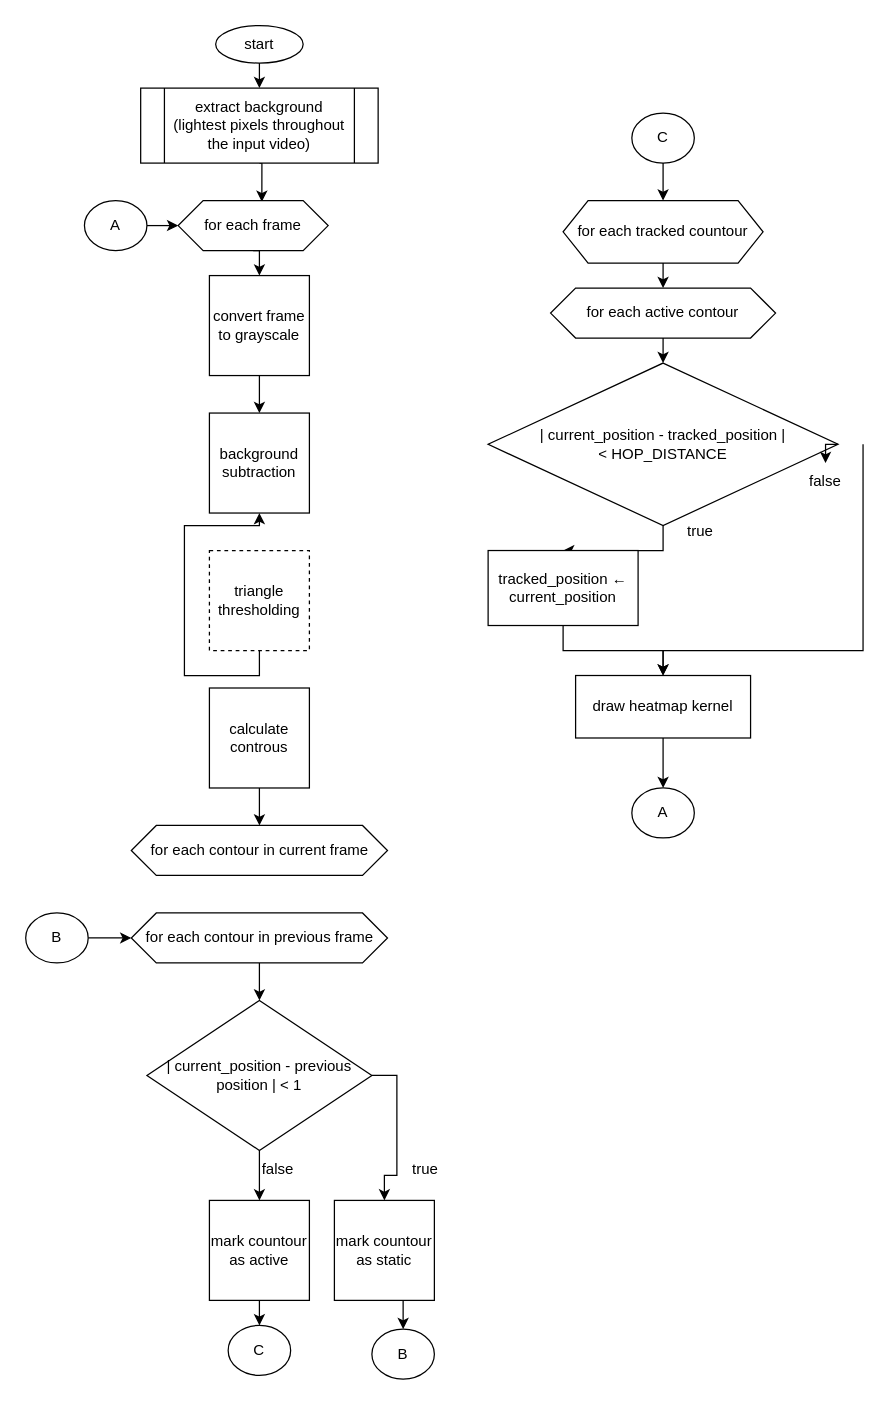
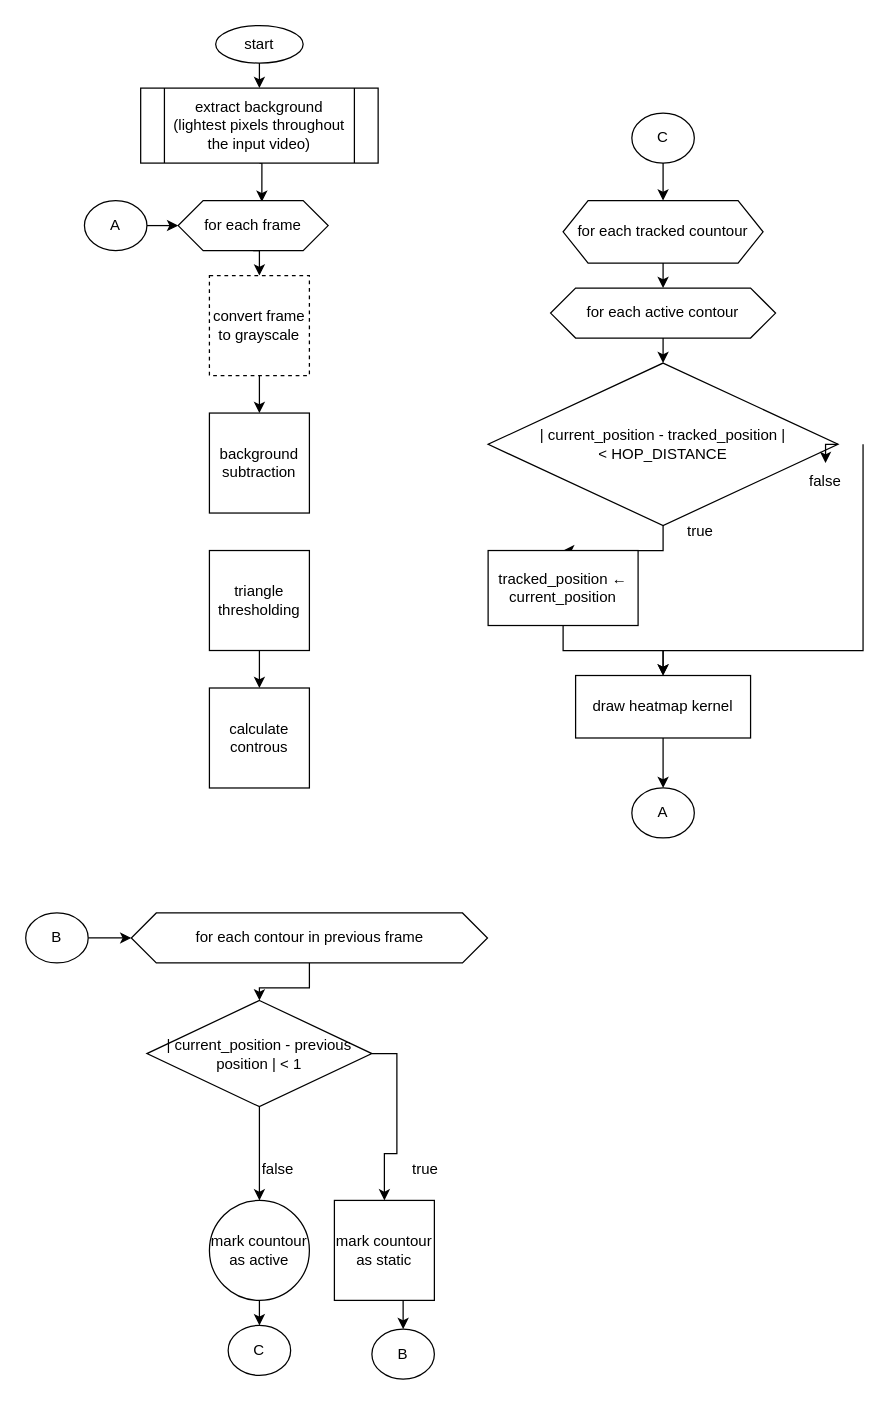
- <mxCell id="8" value="&lt;div&gt;convert frame to grayscale&lt;/div&gt;" style="whiteSpace=wrap;html=1;aspect=fixed;" vertex="1" parent="1"><mxGeometry x="167" y="220" width="80" height="80" as="geometry" /></mxCell>
+ <mxCell id="8" value="&lt;div&gt;convert frame to grayscale&lt;/div&gt;" style="whiteSpace=wrap;html=1;aspect=fixed;dashed=1;" vertex="1" parent="1"><mxGeometry x="167" y="220" width="80" height="80" as="geometry" /></mxCell>
- <mxCell id="10" style="edgeStyle=orthogonalEdgeStyle;rounded=0;orthogonalLoop=1;jettySize=auto;html=1;exitX=0.5;exitY=1;exitDx=0;exitDy=0;" edge="1" parent="1" source="11" target="9"><mxGeometry relative="1" as="geometry" /></mxCell>
+ <mxCell id="10" style="edgeStyle=orthogonalEdgeStyle;rounded=0;orthogonalLoop=1;jettySize=auto;html=1;exitX=0.5;exitY=1;exitDx=0;exitDy=0;entryX=0.5;entryY=0;entryDx=0;entryDy=0;" edge="1" parent="1" source="11" target="13"><mxGeometry relative="1" as="geometry" /></mxCell>
- <mxCell id="11" value="triangle thresholding" style="whiteSpace=wrap;html=1;aspect=fixed;dashed=1;" vertex="1" parent="1"><mxGeometry x="167" y="440" width="80" height="80" as="geometry" /></mxCell>
+ <mxCell id="11" value="triangle thresholding" style="whiteSpace=wrap;html=1;aspect=fixed;" vertex="1" parent="1"><mxGeometry x="167" y="440" width="80" height="80" as="geometry" /></mxCell>
- <mxCell id="12" style="edgeStyle=orthogonalEdgeStyle;rounded=0;orthogonalLoop=1;jettySize=auto;html=1;exitX=0.5;exitY=1;exitDx=0;exitDy=0;entryX=0.5;entryY=0;entryDx=0;entryDy=0;" edge="1" parent="1" source="13" target="14"><mxGeometry relative="1" as="geometry" /></mxCell>
- <mxCell id="14" value="for each contour in current frame" style="shape=hexagon;perimeter=hexagonPerimeter2;whiteSpace=wrap;html=1;fixedSize=1;" vertex="1" parent="1"><mxGeometry x="104.5" y="660" width="205" height="40" as="geometry" /></mxCell>
- <mxCell id="25" value="for each contour in previous frame" style="shape=hexagon;perimeter=hexagonPerimeter2;whiteSpace=wrap;html=1;fixedSize=1;" vertex="1" parent="1"><mxGeometry x="104.5" y="730" width="205" height="40" as="geometry" /></mxCell>
+ <mxCell id="25" value="for each contour in previous frame" style="shape=hexagon;perimeter=hexagonPerimeter2;whiteSpace=wrap;html=1;fixedSize=1;" vertex="1" parent="1"><mxGeometry x="104.5" y="730" width="285" height="40" as="geometry" /></mxCell>
- <mxCell id="16" value="| current_position - previous position | &amp;lt; 1" style="rhombus;whiteSpace=wrap;html=1;" vertex="1" parent="1"><mxGeometry x="117" y="800" width="180" height="120" as="geometry" /></mxCell>
+ <mxCell id="16" value="| current_position - previous position | &amp;lt; 1" style="rhombus;whiteSpace=wrap;html=1;" vertex="1" parent="1"><mxGeometry x="117" y="800" width="180" height="85" as="geometry" /></mxCell>
- <mxCell id="20" value="mark countour as active" style="whiteSpace=wrap;html=1;aspect=fixed;" vertex="1" parent="1"><mxGeometry x="167" y="960" width="80" height="80" as="geometry" /></mxCell>
+ <mxCell id="20" value="mark countour as active" style="ellipse;whiteSpace=wrap;html=1;aspect=fixed;" vertex="1" parent="1"><mxGeometry x="167" y="960" width="80" height="80" as="geometry" /></mxCell>
